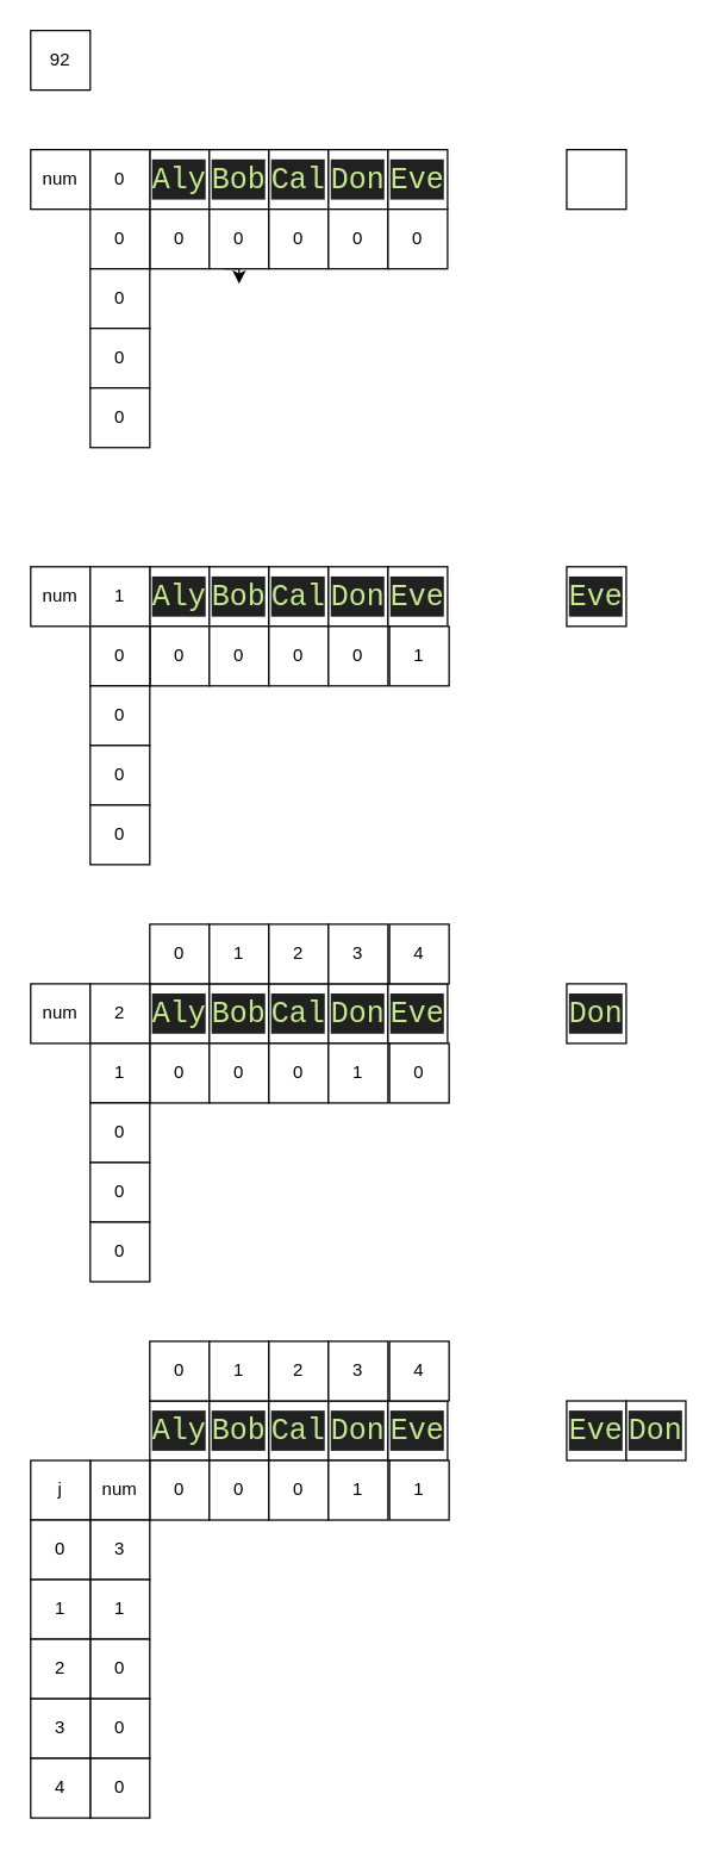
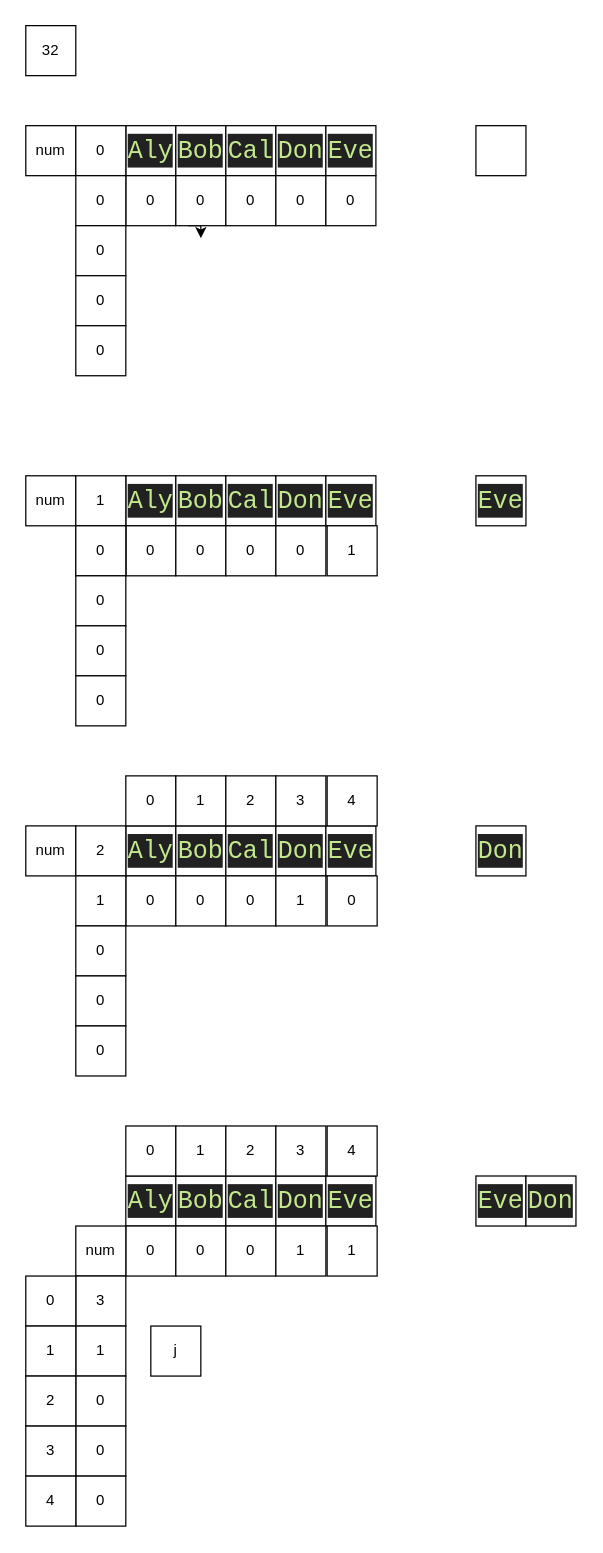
- <mxCell id="7" value="92" style="rounded=0;whiteSpace=wrap;html=1;" vertex="1" parent="1"><mxGeometry x="20" y="20" width="40" height="40" as="geometry" /></mxCell>
+ <mxCell id="7" value="32" style="rounded=0;whiteSpace=wrap;html=1;" vertex="1" parent="1"><mxGeometry x="20" y="20" width="40" height="40" as="geometry" /></mxCell>
- <mxCell id="83" value="j" style="rounded=0;whiteSpace=wrap;html=1;" vertex="1" parent="1"><mxGeometry x="20" y="980" width="40" height="40" as="geometry" /></mxCell>
+ <mxCell id="83" value="j" style="rounded=0;whiteSpace=wrap;html=1;" vertex="1" parent="1"><mxGeometry x="120" y="1060" width="40" height="40" as="geometry" /></mxCell>
